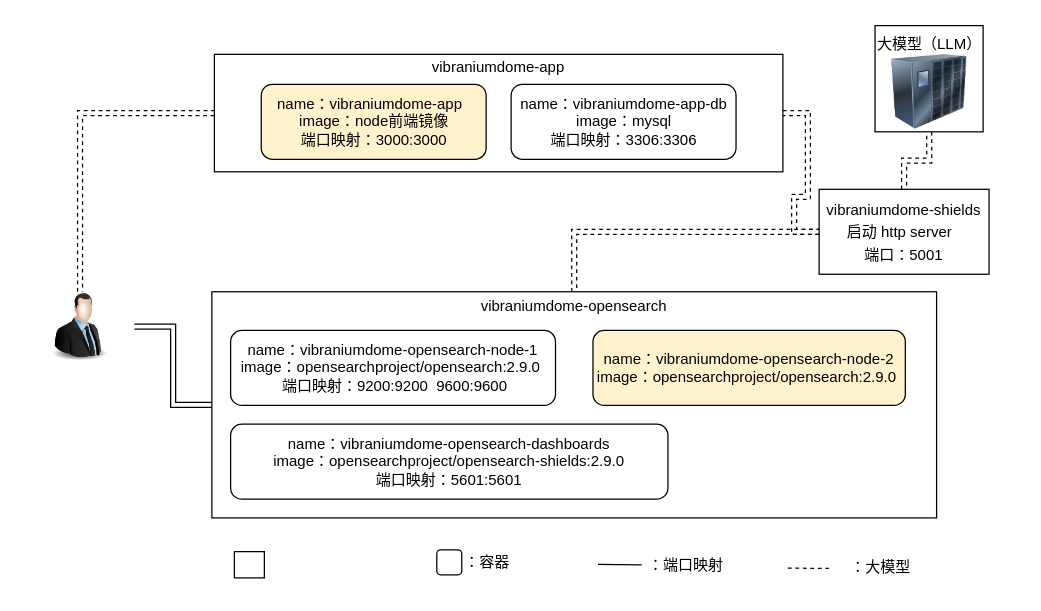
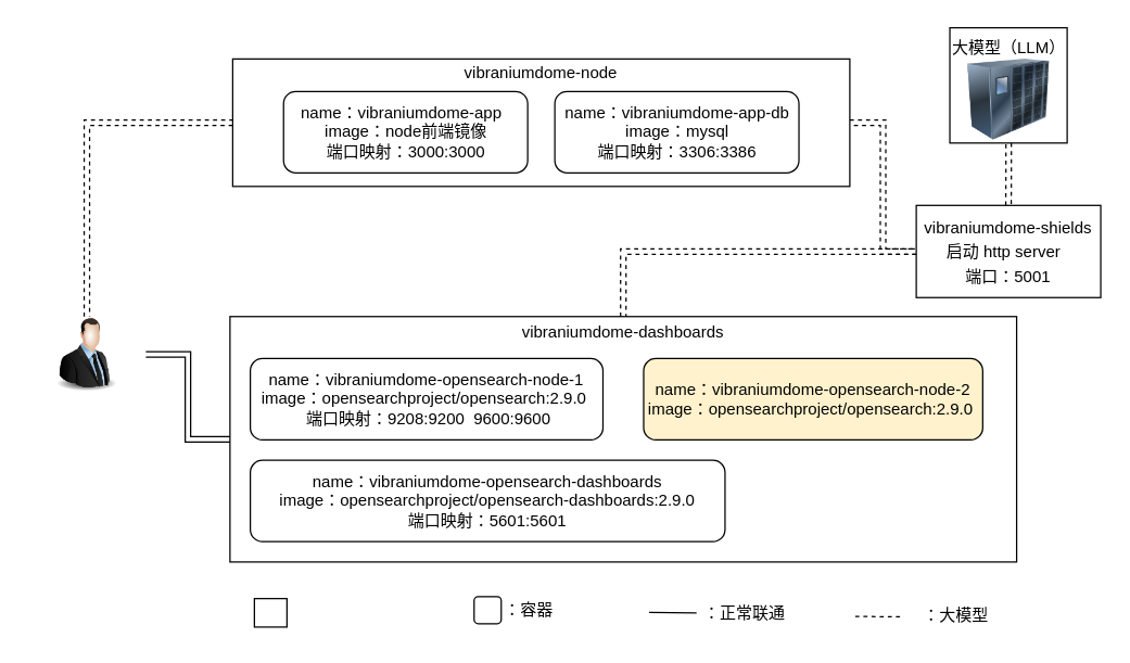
- <mxCell id="4" value="vibraniumdome-app&lt;div&gt;&lt;br&gt;&lt;/div&gt;&lt;div&gt;&lt;br&gt;&lt;/div&gt;&lt;div&gt;&lt;br&gt;&lt;div&gt;&lt;br&gt;&lt;/div&gt;&lt;div&gt;&lt;br&gt;&lt;/div&gt;&lt;/div&gt;" style="rounded=0;whiteSpace=wrap;html=1;" vertex="1" parent="1"><mxGeometry x="171" y="43" width="455" height="94" as="geometry" /></mxCell>
+ <mxCell id="4" value="vibraniumdome-node&lt;div&gt;&lt;br&gt;&lt;/div&gt;&lt;div&gt;&lt;br&gt;&lt;/div&gt;&lt;div&gt;&lt;br&gt;&lt;div&gt;&lt;br&gt;&lt;/div&gt;&lt;div&gt;&lt;br&gt;&lt;/div&gt;&lt;/div&gt;" style="rounded=0;whiteSpace=wrap;html=1;" vertex="1" parent="1"><mxGeometry x="171" y="43" width="455" height="94" as="geometry" /></mxCell>
- <mxCell id="8" value="name：vibraniumdome-app&amp;nbsp;&amp;nbsp;&lt;div&gt;image：node前端镜像&lt;/div&gt;&lt;div&gt;端口映射：&lt;span style=&quot;background-color: transparent; color: light-dark(rgb(0, 0, 0), rgb(255, 255, 255));&quot;&gt;3000:3000&lt;/span&gt;&lt;/div&gt;" style="rounded=1;whiteSpace=wrap;html=1;align=center;fillColor=#fff2cc;" vertex="1" parent="1"><mxGeometry x="208.5" y="67" width="180" height="60" as="geometry" /></mxCell>
+ <mxCell id="8" value="name：vibraniumdome-app&amp;nbsp;&amp;nbsp;&lt;div&gt;image：node前端镜像&lt;/div&gt;&lt;div&gt;端口映射：&lt;span style=&quot;background-color: transparent; color: light-dark(rgb(0, 0, 0), rgb(255, 255, 255));&quot;&gt;3000:3000&lt;/span&gt;&lt;/div&gt;" style="rounded=1;whiteSpace=wrap;html=1;align=center;" vertex="1" parent="1"><mxGeometry x="208.5" y="67" width="180" height="60" as="geometry" /></mxCell>
- <mxCell id="12" value="&lt;div&gt;name：vibraniumdome-app-db&lt;/div&gt;&lt;div&gt;image：mysql&lt;/div&gt;&lt;div&gt;&lt;span style=&quot;background-color: transparent; color: light-dark(rgb(0, 0, 0), rgb(255, 255, 255));&quot;&gt;端口映射：&lt;/span&gt;3306:3306&lt;/div&gt;" style="rounded=1;whiteSpace=wrap;html=1;" vertex="1" parent="1"><mxGeometry x="408.5" y="67" width="180" height="60" as="geometry" /></mxCell>
+ <mxCell id="12" value="&lt;div&gt;name：vibraniumdome-app-db&lt;/div&gt;&lt;div&gt;image：mysql&lt;/div&gt;&lt;div&gt;&lt;span style=&quot;background-color: transparent; color: light-dark(rgb(0, 0, 0), rgb(255, 255, 255));&quot;&gt;端口映射：&lt;/span&gt;3306:3386&lt;/div&gt;" style="rounded=1;whiteSpace=wrap;html=1;" vertex="1" parent="1"><mxGeometry x="408.5" y="67" width="180" height="60" as="geometry" /></mxCell>
- <mxCell id="5" value="&lt;div style=&quot;line-height: 150%;&quot;&gt;vibraniumdome-shields&lt;div&gt;启动 http server&amp;nbsp;&amp;nbsp;&lt;div&gt;端口：5001&lt;/div&gt;&lt;/div&gt;&lt;/div&gt;" style="rounded=0;whiteSpace=wrap;html=1;" vertex="1" parent="1"><mxGeometry x="655" y="151" width="136" height="68" as="geometry" /></mxCell>
+ <mxCell id="5" value="&lt;div style=&quot;line-height: 150%;&quot;&gt;vibraniumdome-shields&lt;div&gt;启动 http server&amp;nbsp;&amp;nbsp;&lt;div&gt;端口：5001&lt;/div&gt;&lt;/div&gt;&lt;/div&gt;" style="rounded=0;whiteSpace=wrap;html=1;" vertex="1" parent="1"><mxGeometry x="675" y="151" width="136" height="68" as="geometry" /></mxCell>
- <mxCell id="9" value="name：vibraniumdome-opensearch-node-1&lt;div&gt;image：opensearchproject/opensearch:2.9.0&amp;nbsp;&lt;div&gt;&lt;div&gt;&amp;nbsp;&lt;span style=&quot;background-color: transparent; color: light-dark(rgb(0, 0, 0), rgb(255, 255, 255));&quot;&gt;端口映射：&lt;/span&gt;&lt;span style=&quot;background-color: transparent; color: light-dark(rgb(0, 0, 0), rgb(255, 255, 255));&quot;&gt;9200:9200&amp;nbsp;&amp;nbsp;&lt;/span&gt;&lt;span style=&quot;background-color: transparent; color: light-dark(rgb(0, 0, 0), rgb(255, 255, 255));&quot;&gt;9600:9600&lt;/span&gt;&lt;/div&gt;&lt;/div&gt;&lt;/div&gt;" style="rounded=1;whiteSpace=wrap;html=1;" vertex="1" parent="1"><mxGeometry x="184" y="264" width="260" height="60" as="geometry" /></mxCell>
+ <mxCell id="9" value="name：vibraniumdome-opensearch-node-1&lt;div&gt;image：opensearchproject/opensearch:2.9.0&amp;nbsp;&lt;div&gt;&lt;div&gt;&amp;nbsp;&lt;span style=&quot;background-color: transparent; color: light-dark(rgb(0, 0, 0), rgb(255, 255, 255));&quot;&gt;端口映射：&lt;/span&gt;&lt;span style=&quot;background-color: transparent; color: light-dark(rgb(0, 0, 0), rgb(255, 255, 255));&quot;&gt;9208:9200&amp;nbsp;&amp;nbsp;&lt;/span&gt;&lt;span style=&quot;background-color: transparent; color: light-dark(rgb(0, 0, 0), rgb(255, 255, 255));&quot;&gt;9600:9600&lt;/span&gt;&lt;/div&gt;&lt;/div&gt;&lt;/div&gt;" style="rounded=1;whiteSpace=wrap;html=1;" vertex="1" parent="1"><mxGeometry x="184" y="264" width="260" height="60" as="geometry" /></mxCell>
- <mxCell id="7" value="vibraniumdome-opensearch&lt;div&gt;&lt;br&gt;&lt;/div&gt;&lt;div&gt;&lt;br&gt;&lt;/div&gt;&lt;div&gt;&lt;br&gt;&lt;/div&gt;&lt;div&gt;&lt;br&gt;&lt;/div&gt;&lt;div&gt;&lt;br&gt;&lt;/div&gt;&lt;div&gt;&lt;br&gt;&lt;/div&gt;&lt;div&gt;&lt;br&gt;&lt;/div&gt;&lt;div&gt;&lt;br&gt;&lt;/div&gt;&lt;div&gt;&lt;br&gt;&lt;/div&gt;&lt;div&gt;&lt;br&gt;&lt;/div&gt;&lt;div&gt;&lt;br&gt;&lt;/div&gt;" style="rounded=0;whiteSpace=wrap;html=1;" vertex="1" parent="1"><mxGeometry x="169" y="233" width="580" height="181" as="geometry" /></mxCell>
+ <mxCell id="7" value="vibraniumdome-dashboards&lt;div&gt;&lt;br&gt;&lt;/div&gt;&lt;div&gt;&lt;br&gt;&lt;/div&gt;&lt;div&gt;&lt;br&gt;&lt;/div&gt;&lt;div&gt;&lt;br&gt;&lt;/div&gt;&lt;div&gt;&lt;br&gt;&lt;/div&gt;&lt;div&gt;&lt;br&gt;&lt;/div&gt;&lt;div&gt;&lt;br&gt;&lt;/div&gt;&lt;div&gt;&lt;br&gt;&lt;/div&gt;&lt;div&gt;&lt;br&gt;&lt;/div&gt;&lt;div&gt;&lt;br&gt;&lt;/div&gt;&lt;div&gt;&lt;br&gt;&lt;/div&gt;" style="rounded=0;whiteSpace=wrap;html=1;" vertex="1" parent="1"><mxGeometry x="169" y="233" width="580" height="181" as="geometry" /></mxCell>
- <mxCell id="11" value="name：vibraniumdome-opensearch-dashboards&lt;div&gt;image：opensearchproject/opensearch-shields:2.9.0&lt;/div&gt;&lt;div&gt;&lt;span style=&quot;background-color: transparent; color: light-dark(rgb(0, 0, 0), rgb(255, 255, 255));&quot;&gt;端口映射：&lt;/span&gt;5601:5601&lt;/div&gt;" style="rounded=1;whiteSpace=wrap;html=1;" vertex="1" parent="1"><mxGeometry x="184" y="339" width="350" height="60" as="geometry" /></mxCell>
+ <mxCell id="11" value="name：vibraniumdome-opensearch-dashboards&lt;div&gt;image：opensearchproject/opensearch-dashboards:2.9.0&lt;/div&gt;&lt;div&gt;&lt;span style=&quot;background-color: transparent; color: light-dark(rgb(0, 0, 0), rgb(255, 255, 255));&quot;&gt;端口映射：&lt;/span&gt;5601:5601&lt;/div&gt;" style="rounded=1;whiteSpace=wrap;html=1;" vertex="1" parent="1"><mxGeometry x="184" y="339" width="350" height="60" as="geometry" /></mxCell>
- <mxCell id="21" value="：端口映射" style="text;html=1;align=center;verticalAlign=middle;resizable=0;points=[];autosize=1;strokeColor=none;fillColor=none;" vertex="1" parent="1"><mxGeometry x="509" y="438.5" width="78" height="26" as="geometry" /></mxCell>
+ <mxCell id="21" value="：正常联通" style="text;html=1;align=center;verticalAlign=middle;resizable=0;points=[];autosize=1;strokeColor=none;fillColor=none;" vertex="1" parent="1"><mxGeometry x="509" y="438.5" width="78" height="26" as="geometry" /></mxCell>
